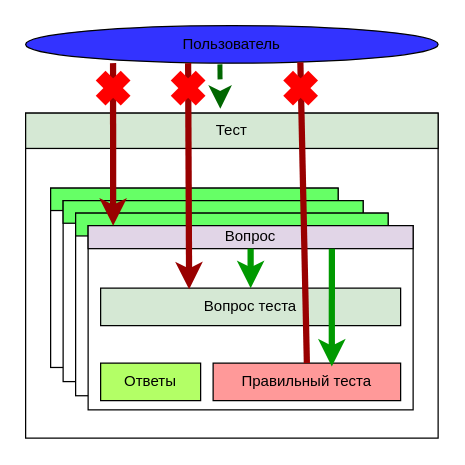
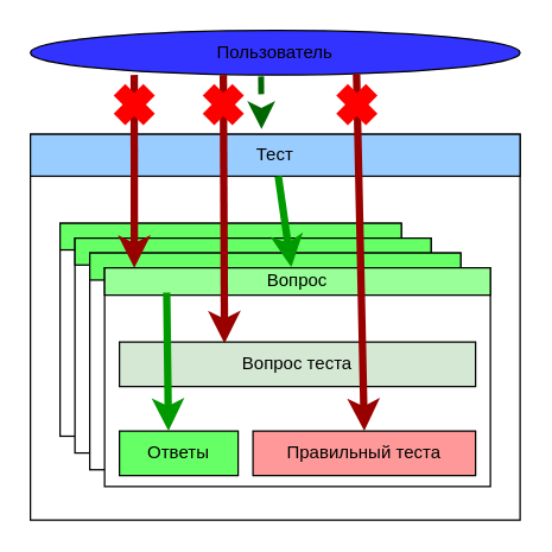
- <mxCell id="5" value="&lt;font color=&quot;#000000&quot;&gt;Тест&lt;/font&gt;" style="rounded=0;whiteSpace=wrap;html=1;fillColor=#d5e8d4;" vertex="1" parent="3"><mxGeometry width="330" height="28.261" as="geometry" /></mxCell>
+ <mxCell id="5" value="&lt;font color=&quot;#000000&quot;&gt;Тест&lt;/font&gt;" style="rounded=0;whiteSpace=wrap;html=1;fillColor=#99CCFF;" vertex="1" parent="3"><mxGeometry width="330" height="28.261" as="geometry" /></mxCell>
+ <mxCell id="24" value="" style="endArrow=classic;html=1;rounded=0;entryX=0.484;entryY=-0.023;entryDx=0;entryDy=0;entryPerimeter=0;strokeWidth=5;strokeColor=#009900;" edge="1" parent="3" source="5" target="17"><mxGeometry width="50" height="50" relative="1" as="geometry"><mxPoint x="310" y="170" as="sourcePoint" /><mxPoint x="360" y="120" as="targetPoint" /></mxGeometry></mxCell>
- <mxCell id="17" value="&lt;font color=&quot;#000000&quot;&gt;Вопрос&lt;/font&gt;" style="rounded=0;whiteSpace=wrap;html=1;fillColor=#e1d5e7;" vertex="1" parent="15"><mxGeometry width="260" height="18.424" as="geometry" /></mxCell>
+ <mxCell id="17" value="&lt;font color=&quot;#000000&quot;&gt;Вопрос&lt;/font&gt;" style="rounded=0;whiteSpace=wrap;html=1;fillColor=#99FF99;" vertex="1" parent="15"><mxGeometry width="260" height="18.424" as="geometry" /></mxCell>
- <mxCell id="21" value="" style="endArrow=classic;html=1;rounded=0;entryX=0.5;entryY=0;entryDx=0;entryDy=0;strokeWidth=5;strokeColor=#009900;" edge="1" parent="15" source="17" target="18"><mxGeometry width="50" height="50" relative="1" as="geometry"><mxPoint x="125.5" y="18" as="sourcePoint" /><mxPoint x="134.5" y="80" as="targetPoint" /></mxGeometry></mxCell>
+ <mxCell id="22" value="" style="endArrow=classic;html=1;rounded=0;entryX=0.413;entryY=-0.005;entryDx=0;entryDy=0;strokeWidth=5;strokeColor=#009900;exitX=0.161;exitY=0.907;exitDx=0;exitDy=0;exitPerimeter=0;entryPerimeter=0;" edge="1" parent="15" source="17" target="19"><mxGeometry width="50" height="50" relative="1" as="geometry"><mxPoint x="140" y="28" as="sourcePoint" /><mxPoint x="140" y="60" as="targetPoint" /></mxGeometry></mxCell>
- <mxCell id="23" value="" style="endArrow=classic;html=1;rounded=0;entryX=0.633;entryY=0.09;entryDx=0;entryDy=0;strokeWidth=5;strokeColor=#009900;exitX=0.75;exitY=1;exitDx=0;exitDy=0;entryPerimeter=0;" edge="1" parent="15" source="17" target="20"><mxGeometry width="50" height="50" relative="1" as="geometry"><mxPoint x="52" y="27" as="sourcePoint" /><mxPoint x="53" y="120" as="targetPoint" /></mxGeometry></mxCell>
- <mxCell id="28" value="" style="endArrow=none;html=1;rounded=0;strokeWidth=5;strokeColor=#990000;exitX=0.666;exitY=0.976;exitDx=0;exitDy=0;exitPerimeter=0;entryX=0.5;entryY=0;entryDx=0;entryDy=0;" edge="1" parent="1" source="2" target="20"><mxGeometry width="50" height="50" relative="1" as="geometry"><mxPoint x="250" y="50" as="sourcePoint" /><mxPoint x="250" y="180" as="targetPoint" /></mxGeometry></mxCell>
+ <mxCell id="28" value="" style="endArrow=classic;html=1;rounded=0;strokeWidth=5;strokeColor=#990000;exitX=0.666;exitY=0.976;exitDx=0;exitDy=0;exitPerimeter=0;entryX=0.5;entryY=0;entryDx=0;entryDy=0;" edge="1" parent="1" source="2" target="20"><mxGeometry width="50" height="50" relative="1" as="geometry"><mxPoint x="250" y="50" as="sourcePoint" /><mxPoint x="250" y="180" as="targetPoint" /></mxGeometry></mxCell>
- <mxCell id="19" value="&lt;font color=&quot;#000000&quot;&gt;Ответы&lt;/font&gt;" style="rounded=0;whiteSpace=wrap;html=1;fillColor=#B3FF66;" vertex="1" parent="15"><mxGeometry x="10" y="110" width="80" height="30" as="geometry" /></mxCell>
+ <mxCell id="19" value="&lt;font color=&quot;#000000&quot;&gt;Ответы&lt;/font&gt;" style="rounded=0;whiteSpace=wrap;html=1;fillColor=#66ff66;" vertex="1" parent="15"><mxGeometry x="10" y="110" width="80" height="30" as="geometry" /></mxCell>
